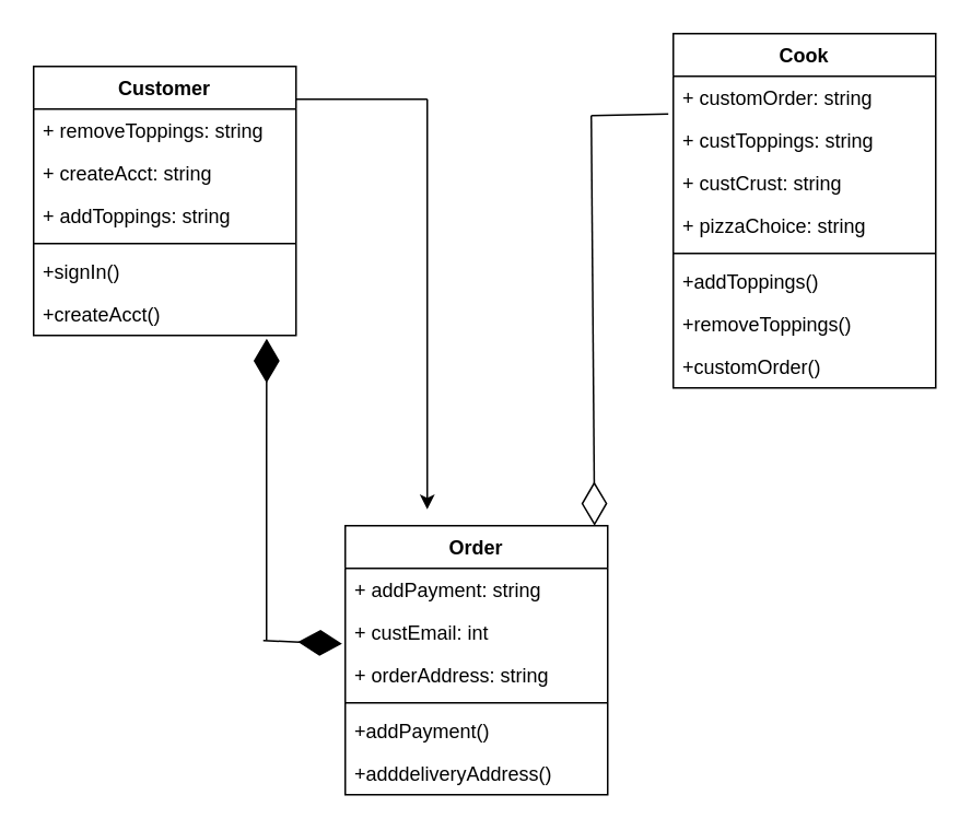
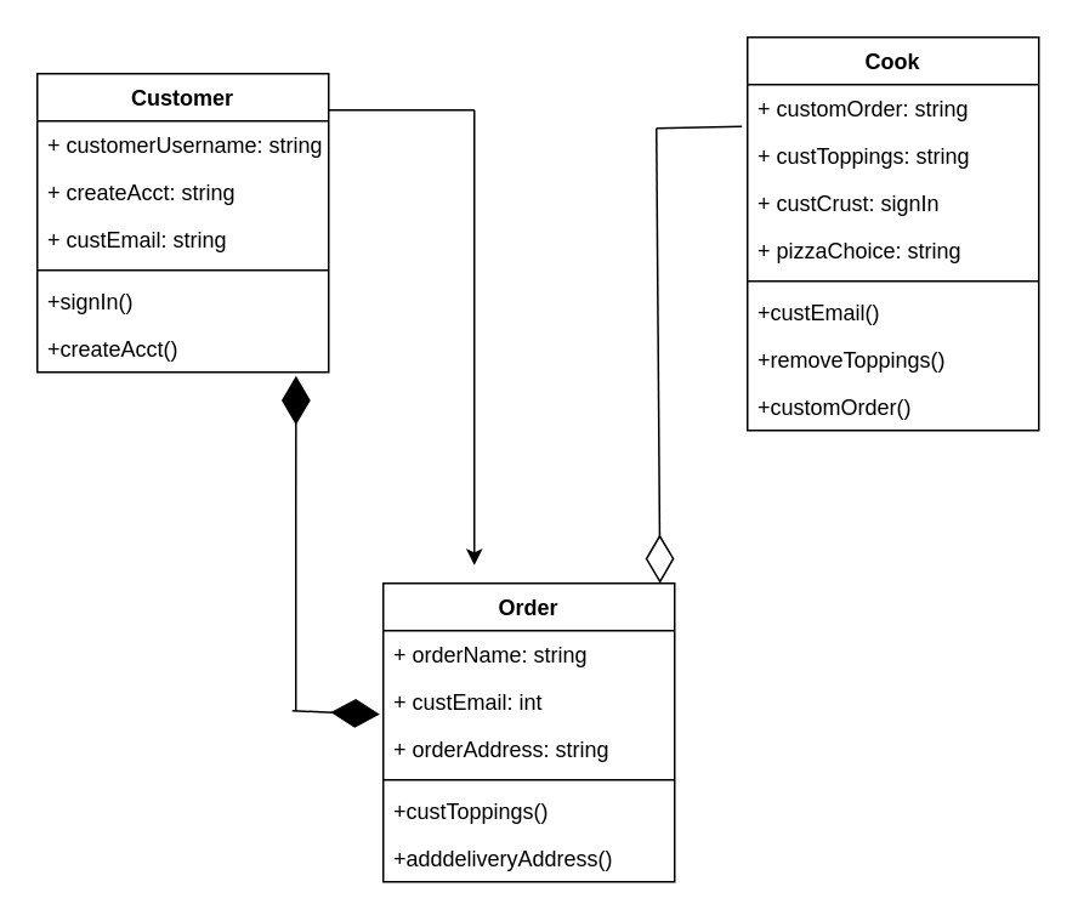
- <mxCell id="3" value="+ removeToppings: string" style="text;strokeColor=none;fillColor=none;align=left;verticalAlign=top;spacingLeft=4;spacingRight=4;overflow=hidden;rotatable=0;points=[[0,0.5],[1,0.5]];portConstraint=eastwest;" vertex="1" parent="2"><mxGeometry y="26" width="160" height="26" as="geometry" /></mxCell>
+ <mxCell id="3" value="+ customerUsername: string" style="text;strokeColor=none;fillColor=none;align=left;verticalAlign=top;spacingLeft=4;spacingRight=4;overflow=hidden;rotatable=0;points=[[0,0.5],[1,0.5]];portConstraint=eastwest;" vertex="1" parent="2"><mxGeometry y="26" width="160" height="26" as="geometry" /></mxCell>
- <mxCell id="12" value="+ custCrust: string&#10;" style="text;strokeColor=none;fillColor=none;align=left;verticalAlign=top;spacingLeft=4;spacingRight=4;overflow=hidden;rotatable=0;points=[[0,0.5],[1,0.5]];portConstraint=eastwest;" vertex="1" parent="9"><mxGeometry y="78" width="160" height="26" as="geometry" /></mxCell>
+ <mxCell id="12" value="+ custCrust: signIn&#10;" style="text;strokeColor=none;fillColor=none;align=left;verticalAlign=top;spacingLeft=4;spacingRight=4;overflow=hidden;rotatable=0;points=[[0,0.5],[1,0.5]];portConstraint=eastwest;" vertex="1" parent="9"><mxGeometry y="78" width="160" height="26" as="geometry" /></mxCell>
- <mxCell id="5" value="+ addToppings: string" style="text;strokeColor=none;fillColor=none;align=left;verticalAlign=top;spacingLeft=4;spacingRight=4;overflow=hidden;rotatable=0;points=[[0,0.5],[1,0.5]];portConstraint=eastwest;" vertex="1" parent="2"><mxGeometry y="78" width="160" height="26" as="geometry" /></mxCell>
+ <mxCell id="5" value="+ custEmail: string" style="text;strokeColor=none;fillColor=none;align=left;verticalAlign=top;spacingLeft=4;spacingRight=4;overflow=hidden;rotatable=0;points=[[0,0.5],[1,0.5]];portConstraint=eastwest;" vertex="1" parent="2"><mxGeometry y="78" width="160" height="26" as="geometry" /></mxCell>
- <mxCell id="15" value="+addToppings()" style="text;strokeColor=none;fillColor=none;align=left;verticalAlign=top;spacingLeft=4;spacingRight=4;overflow=hidden;rotatable=0;points=[[0,0.5],[1,0.5]];portConstraint=eastwest;" vertex="1" parent="9"><mxGeometry y="138" width="160" height="26" as="geometry" /></mxCell>
+ <mxCell id="15" value="+custEmail()" style="text;strokeColor=none;fillColor=none;align=left;verticalAlign=top;spacingLeft=4;spacingRight=4;overflow=hidden;rotatable=0;points=[[0,0.5],[1,0.5]];portConstraint=eastwest;" vertex="1" parent="9"><mxGeometry y="138" width="160" height="26" as="geometry" /></mxCell>
- <mxCell id="19" value="+ addPayment: string" style="text;strokeColor=none;fillColor=none;align=left;verticalAlign=top;spacingLeft=4;spacingRight=4;overflow=hidden;rotatable=0;points=[[0,0.5],[1,0.5]];portConstraint=eastwest;" vertex="1" parent="18"><mxGeometry y="26" width="160" height="26" as="geometry" /></mxCell>
+ <mxCell id="19" value="+ orderName: string" style="text;strokeColor=none;fillColor=none;align=left;verticalAlign=top;spacingLeft=4;spacingRight=4;overflow=hidden;rotatable=0;points=[[0,0.5],[1,0.5]];portConstraint=eastwest;" vertex="1" parent="18"><mxGeometry y="26" width="160" height="26" as="geometry" /></mxCell>
- <mxCell id="23" value="+addPayment()" style="text;strokeColor=none;fillColor=none;align=left;verticalAlign=top;spacingLeft=4;spacingRight=4;overflow=hidden;rotatable=0;points=[[0,0.5],[1,0.5]];portConstraint=eastwest;" vertex="1" parent="18"><mxGeometry y="112" width="160" height="26" as="geometry" /></mxCell>
+ <mxCell id="23" value="+custToppings()" style="text;strokeColor=none;fillColor=none;align=left;verticalAlign=top;spacingLeft=4;spacingRight=4;overflow=hidden;rotatable=0;points=[[0,0.5],[1,0.5]];portConstraint=eastwest;" vertex="1" parent="18"><mxGeometry y="112" width="160" height="26" as="geometry" /></mxCell>
